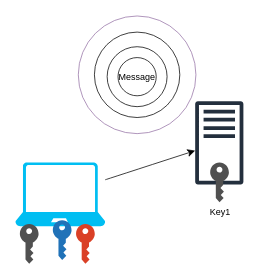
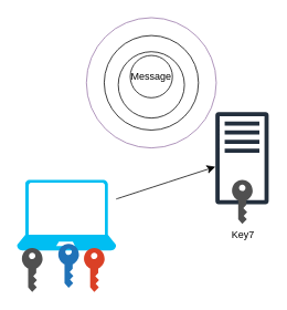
- <mxCell id="5" value="Message" style="ellipse;whiteSpace=wrap;html=1;aspect=fixed;" vertex="1" parent="1"><mxGeometry x="157" y="76" width="51" height="51" as="geometry" /></mxCell>
+ <mxCell id="5" value="Message" style="ellipse;whiteSpace=wrap;html=1;aspect=fixed;" vertex="1" parent="1"><mxGeometry x="157" y="66" width="51" height="51" as="geometry" /></mxCell>
- <mxCell id="9" value="Key1" style="sketch=0;pointerEvents=1;shadow=0;dashed=0;html=1;strokeColor=none;fillColor=#505050;labelPosition=center;verticalLabelPosition=bottom;verticalAlign=top;outlineConnect=0;align=center;shape=mxgraph.office.security.key_permissions;" vertex="1" parent="1"><mxGeometry x="280" y="216" width="25" height="53" as="geometry" /></mxCell>
+ <mxCell id="9" value="Key7" style="sketch=0;pointerEvents=1;shadow=0;dashed=0;html=1;strokeColor=none;fillColor=#505050;labelPosition=center;verticalLabelPosition=bottom;verticalAlign=top;outlineConnect=0;align=center;shape=mxgraph.office.security.key_permissions;" vertex="1" parent="1"><mxGeometry x="280" y="216" width="25" height="53" as="geometry" /></mxCell>
